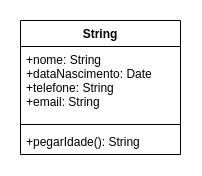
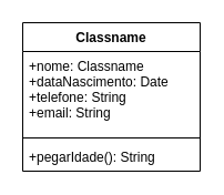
- <mxCell id="2" value="String" style="swimlane;fontStyle=1;align=center;verticalAlign=top;childLayout=stackLayout;horizontal=1;startSize=26;horizontalStack=0;resizeParent=1;resizeParentMax=0;resizeLast=0;collapsible=1;marginBottom=0;" vertex="1" parent="1"><mxGeometry x="20" y="20" width="160" height="134" as="geometry" /></mxCell>
+ <mxCell id="2" value="Classname" style="swimlane;fontStyle=1;align=center;verticalAlign=top;childLayout=stackLayout;horizontal=1;startSize=26;horizontalStack=0;resizeParent=1;resizeParentMax=0;resizeLast=0;collapsible=1;marginBottom=0;" vertex="1" parent="1"><mxGeometry x="20" y="20" width="160" height="134" as="geometry" /></mxCell>
- <mxCell id="3" value="+nome: String&#10;+dataNascimento: Date&#10;+telefone: String&#10;+email: String" style="text;strokeColor=none;fillColor=none;align=left;verticalAlign=top;spacingLeft=4;spacingRight=4;overflow=hidden;rotatable=0;points=[[0,0.5],[1,0.5]];portConstraint=eastwest;" vertex="1" parent="2"><mxGeometry y="26" width="160" height="74" as="geometry" /></mxCell>
+ <mxCell id="3" value="+nome: Classname&#10;+dataNascimento: Date&#10;+telefone: String&#10;+email: String" style="text;strokeColor=none;fillColor=none;align=left;verticalAlign=top;spacingLeft=4;spacingRight=4;overflow=hidden;rotatable=0;points=[[0,0.5],[1,0.5]];portConstraint=eastwest;" vertex="1" parent="2"><mxGeometry y="26" width="160" height="74" as="geometry" /></mxCell>
